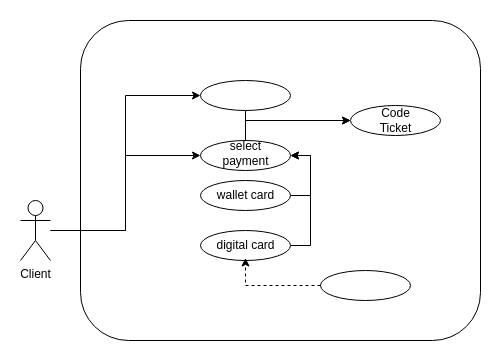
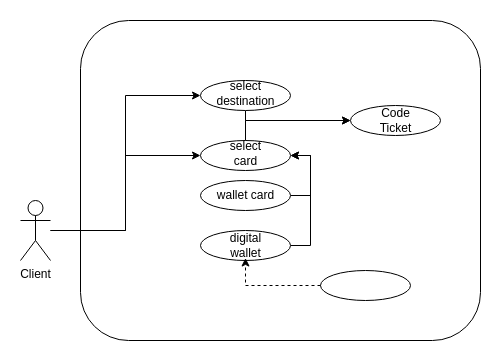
+ <mxCell id="8" value="select&lt;br style=&quot;border-color: var(--border-color);&quot;&gt;destination" style="text;html=1;strokeColor=none;fillColor=none;align=center;verticalAlign=middle;whiteSpace=wrap;rounded=0;" vertex="1" parent="1"><mxGeometry x="212.5" y="80" width="65" height="25" as="geometry" /></mxCell>
- <mxCell id="11" value="select&lt;br style=&quot;border-color: var(--border-color);&quot;&gt;payment" style="text;html=1;strokeColor=none;fillColor=none;align=center;verticalAlign=middle;whiteSpace=wrap;rounded=0;" vertex="1" parent="1"><mxGeometry x="212.5" y="140" width="65" height="25" as="geometry" /></mxCell>
+ <mxCell id="11" value="select&lt;br style=&quot;border-color: var(--border-color);&quot;&gt;card" style="text;html=1;strokeColor=none;fillColor=none;align=center;verticalAlign=middle;whiteSpace=wrap;rounded=0;" vertex="1" parent="1"><mxGeometry x="212.5" y="140" width="65" height="25" as="geometry" /></mxCell>
- <mxCell id="17" value="digital card" style="text;html=1;strokeColor=none;fillColor=none;align=center;verticalAlign=middle;whiteSpace=wrap;rounded=0;" vertex="1" parent="1"><mxGeometry x="212.5" y="232.5" width="65" height="25" as="geometry" /></mxCell>
+ <mxCell id="17" value="digital wallet" style="text;html=1;strokeColor=none;fillColor=none;align=center;verticalAlign=middle;whiteSpace=wrap;rounded=0;" vertex="1" parent="1"><mxGeometry x="212.5" y="232.5" width="65" height="25" as="geometry" /></mxCell>
